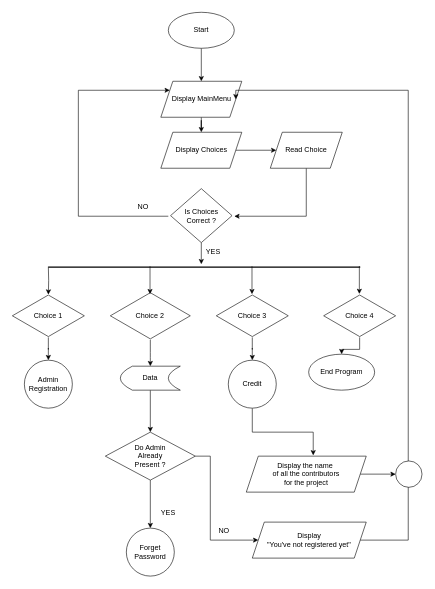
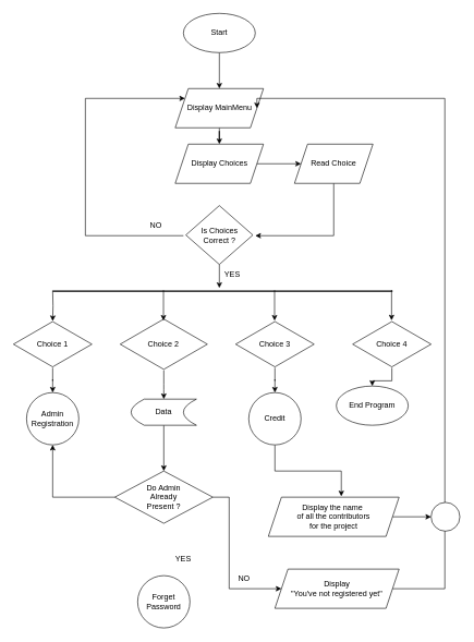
- <mxCell id="31" style="edgeStyle=orthogonalEdgeStyle;rounded=0;orthogonalLoop=1;jettySize=auto;html=1;" edge="1" parent="1" source="33" target="28"><mxGeometry relative="1" as="geometry" /></mxCell>
+ <mxCell id="31" style="edgeStyle=orthogonalEdgeStyle;rounded=0;orthogonalLoop=1;jettySize=auto;html=1;" edge="1" parent="1" source="33" target="27"><mxGeometry relative="1" as="geometry" /></mxCell>
